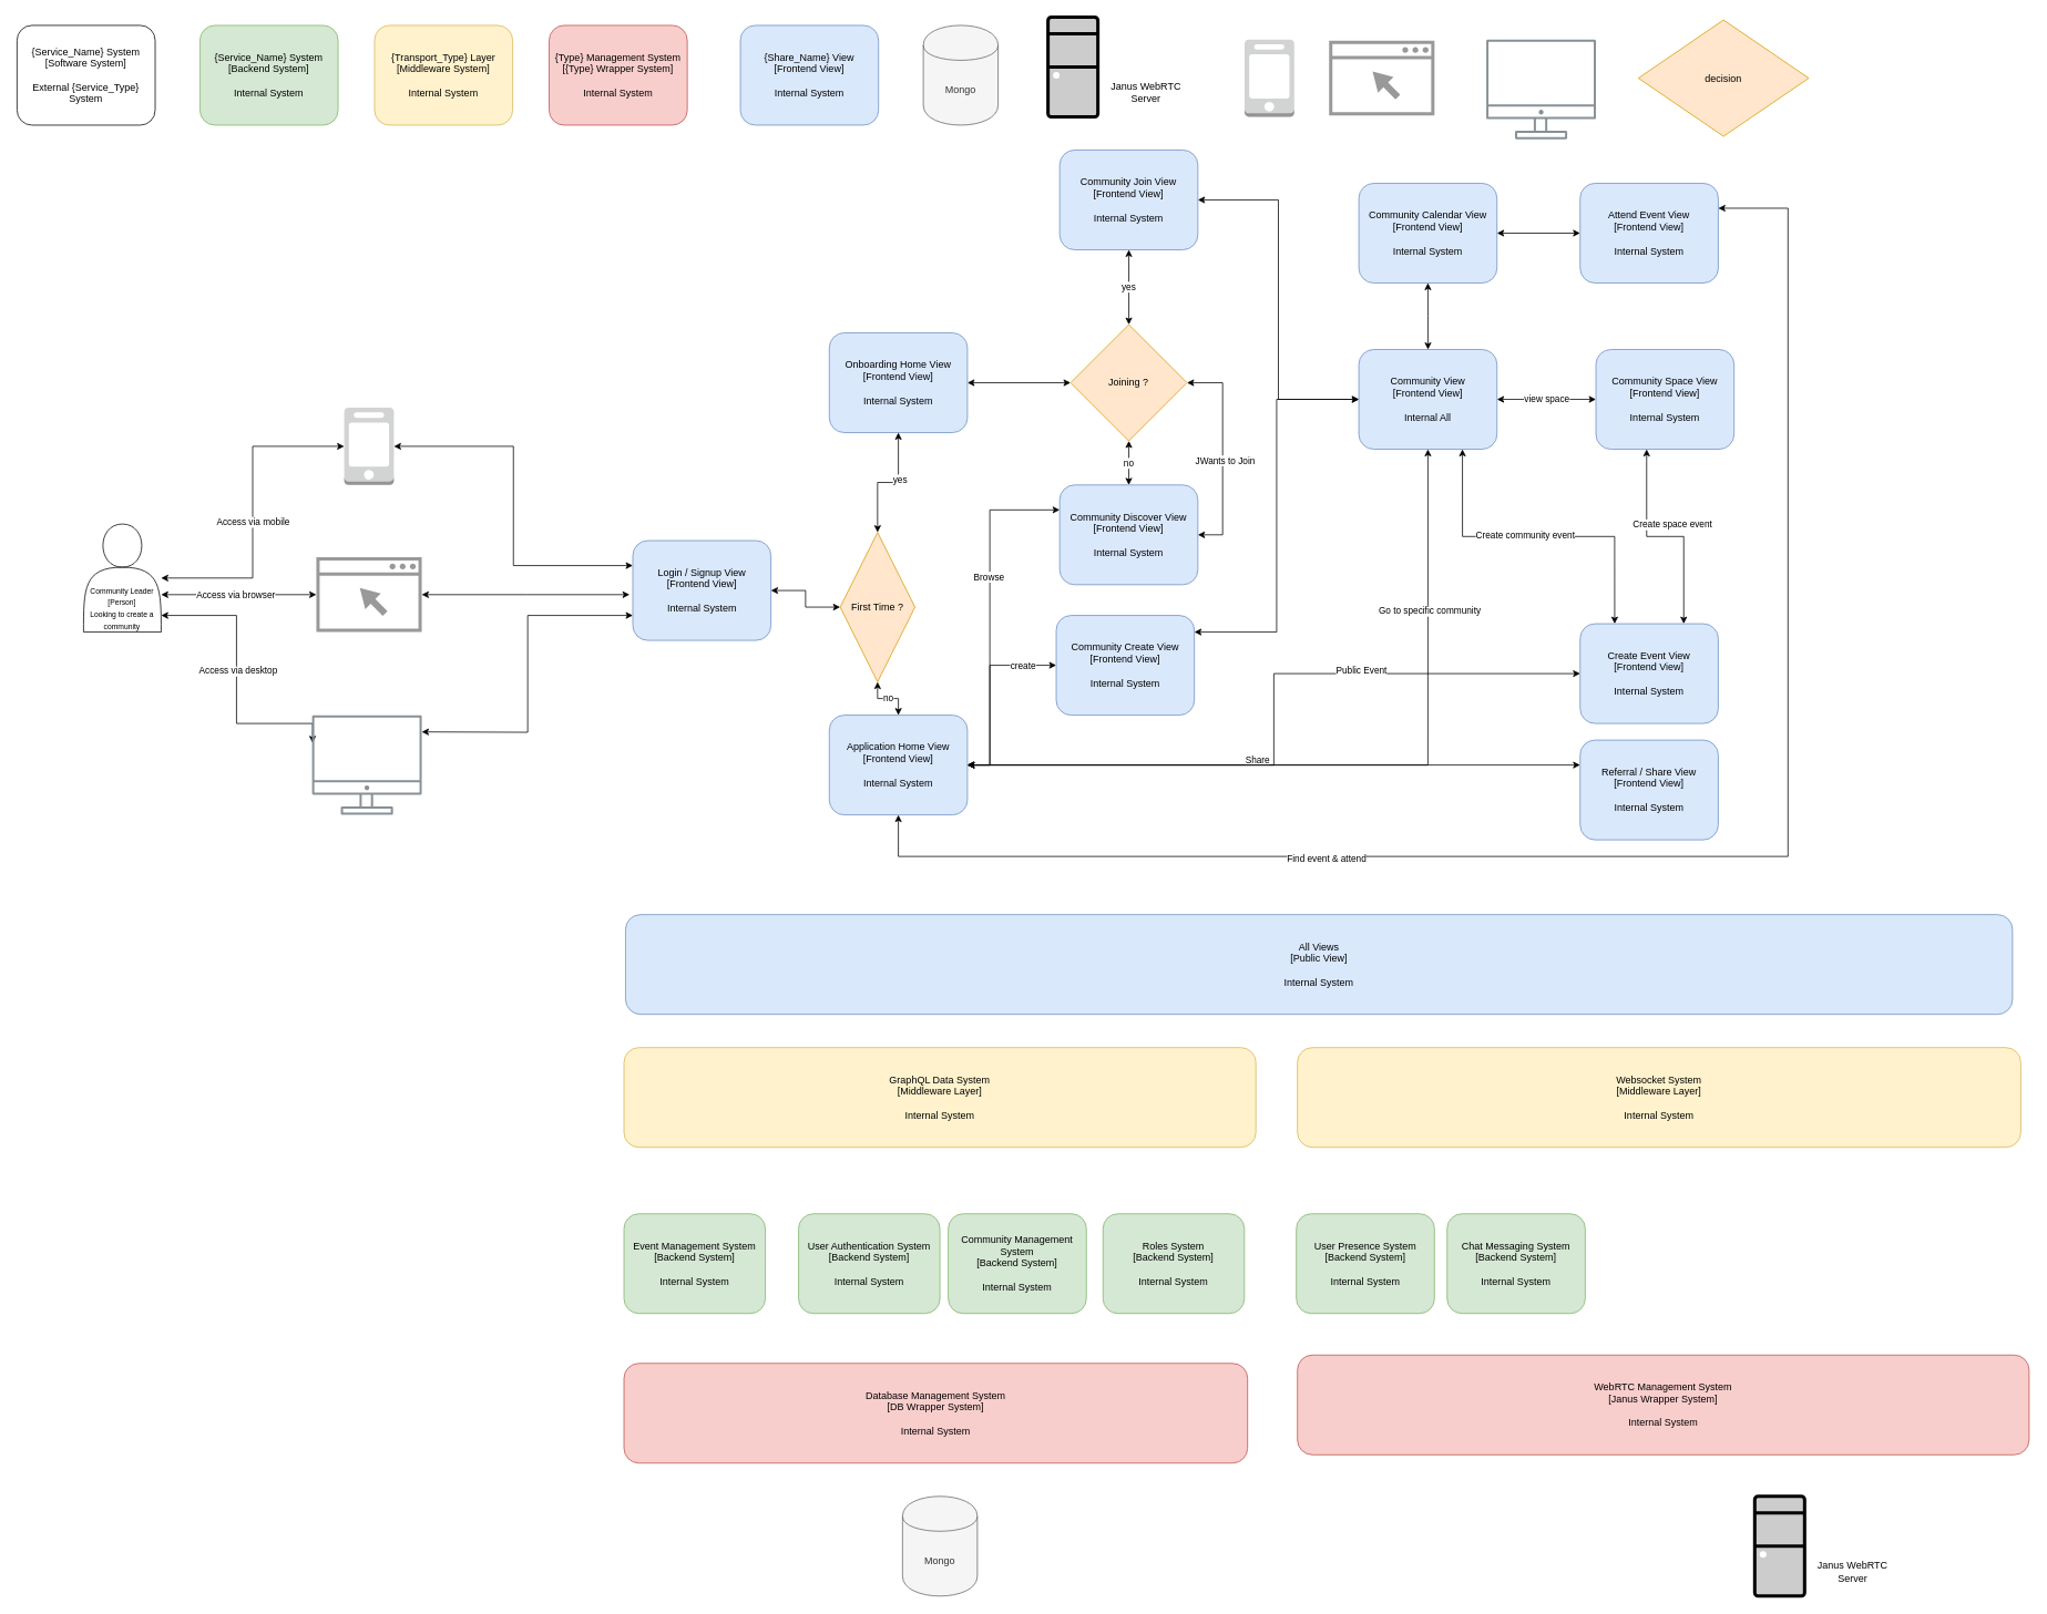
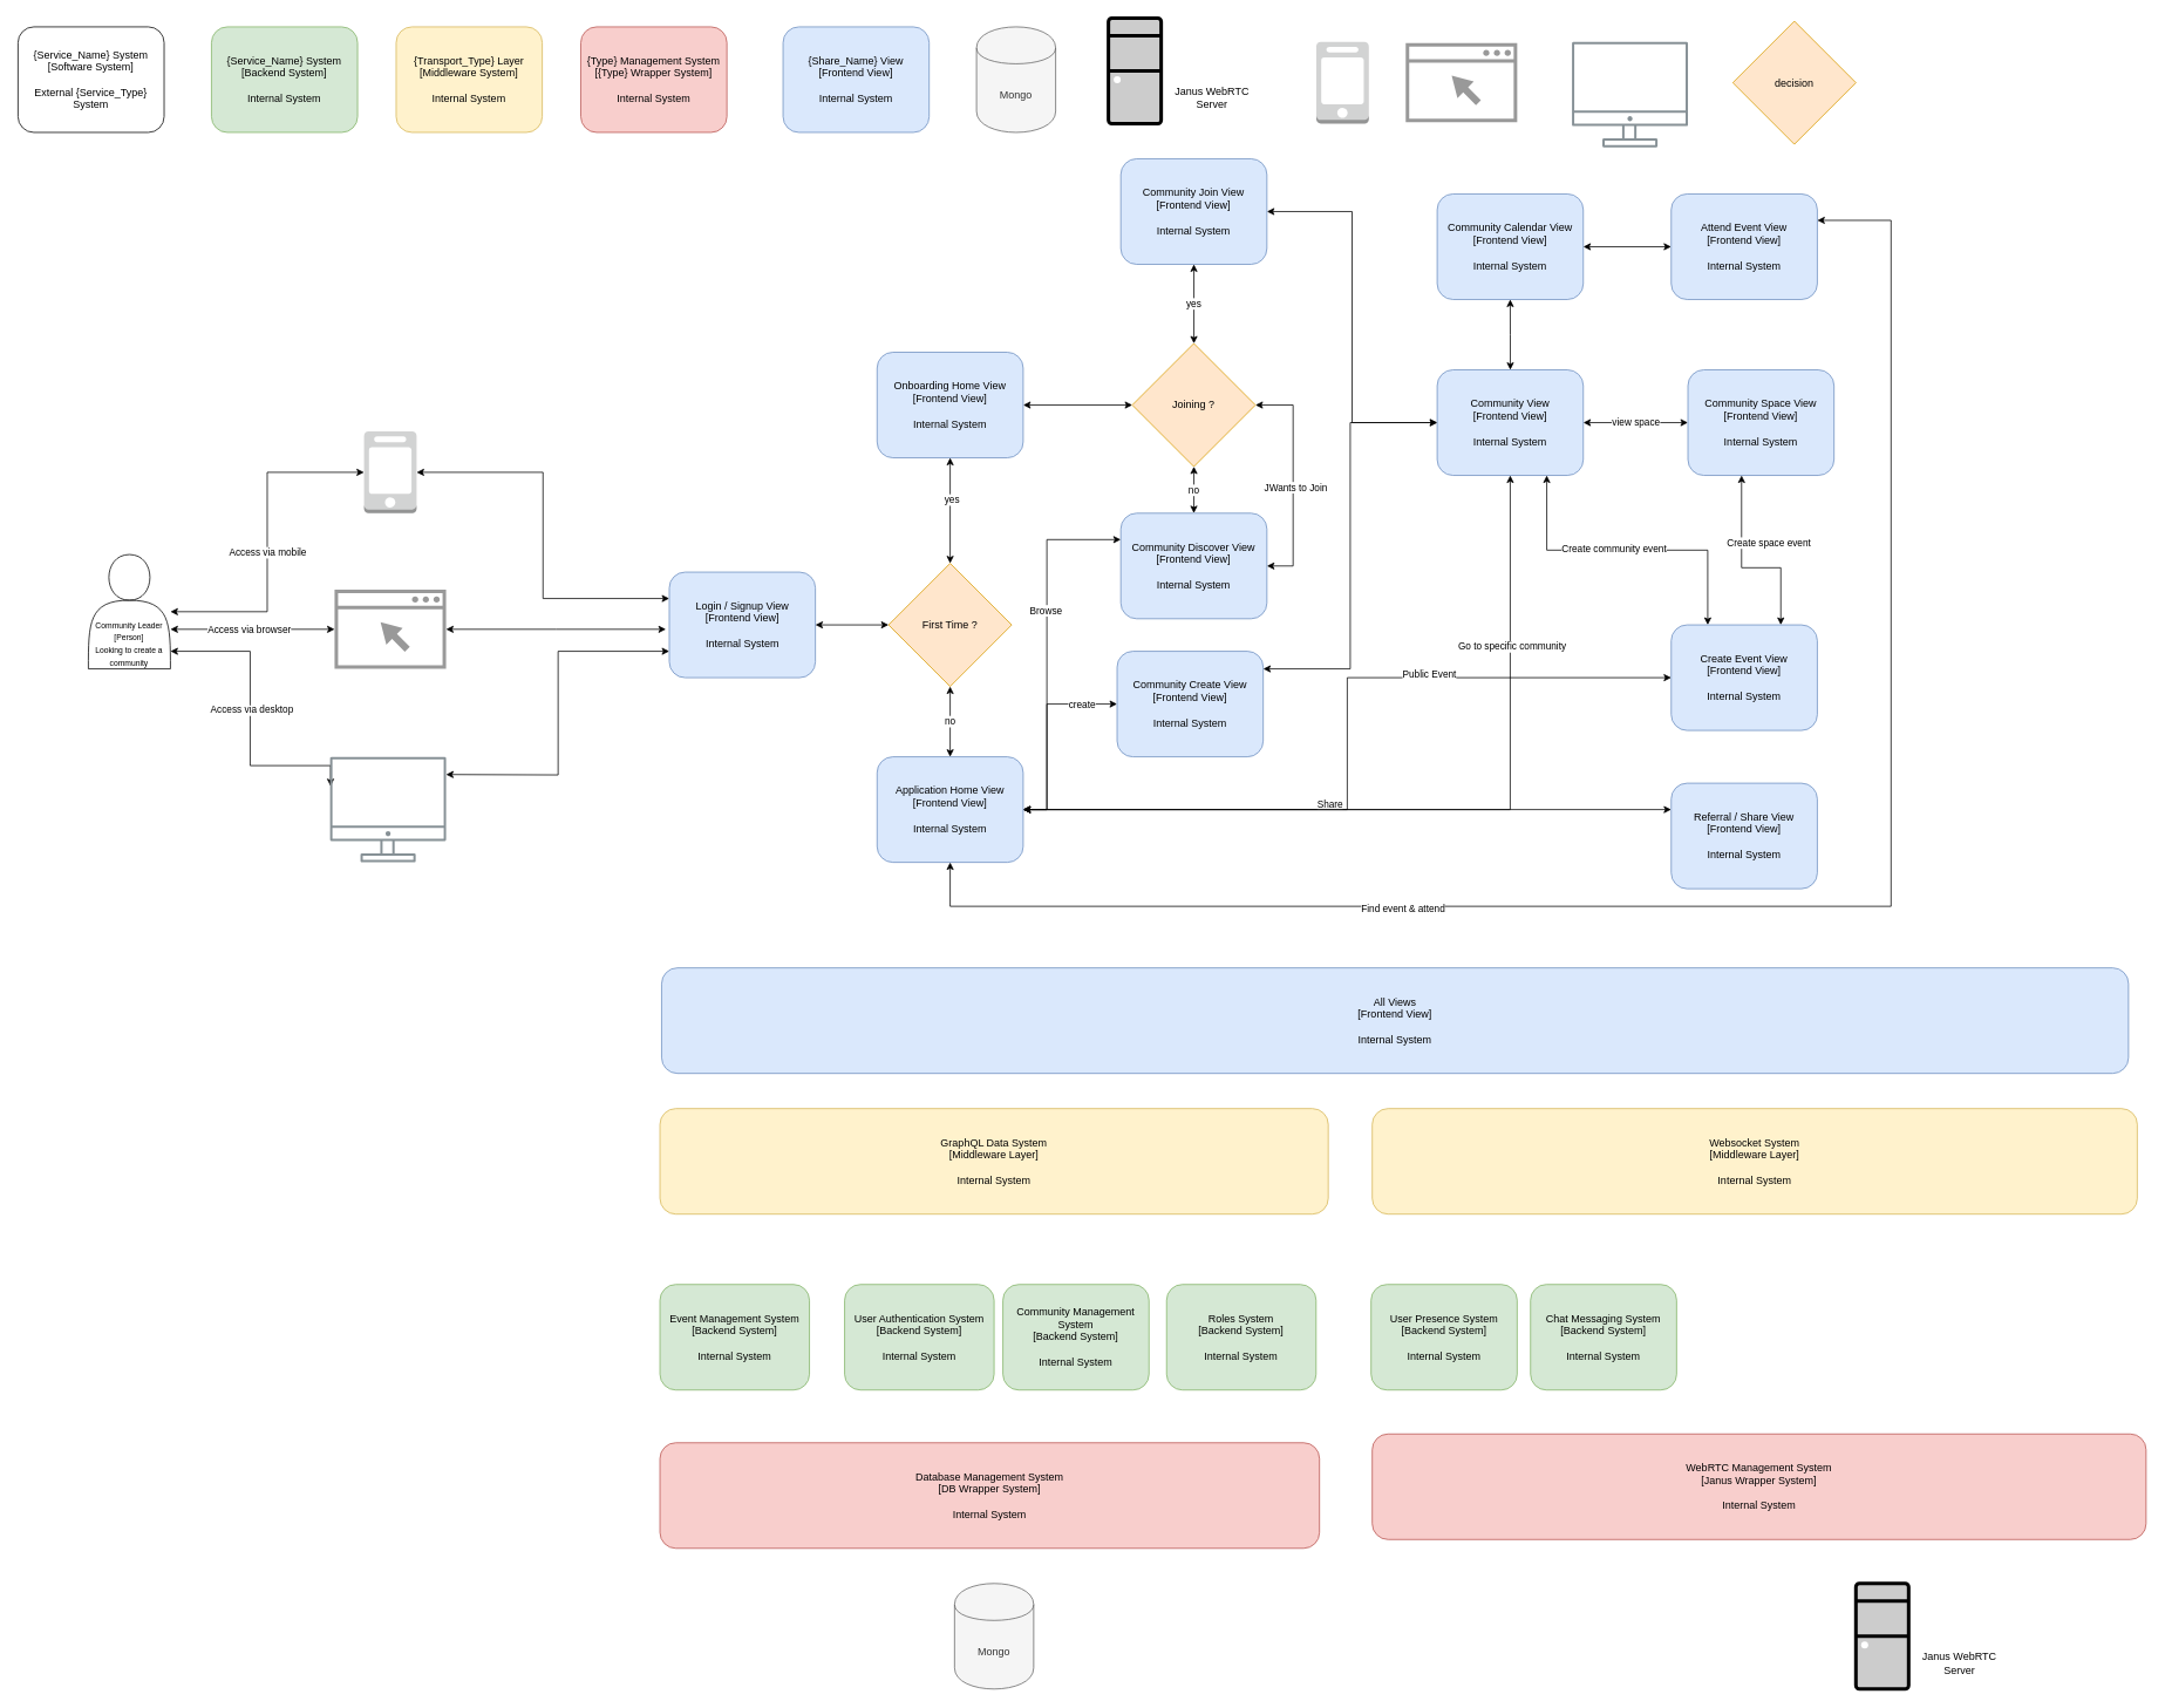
- <mxCell id="80" value="decision" style="rhombus;whiteSpace=wrap;html=1;strokeColor=#d79b00;strokeWidth=1;fillColor=#ffe6cc;" vertex="1" parent="1"><mxGeometry x="1970" y="23.5" width="205" height="140" as="geometry" /></mxCell>
+ <mxCell id="80" value="decision" style="rhombus;whiteSpace=wrap;html=1;strokeColor=#d79b00;strokeWidth=1;fillColor=#ffe6cc;" vertex="1" parent="1"><mxGeometry x="1970" y="23.5" width="140" height="140" as="geometry" /></mxCell>
- <mxCell id="51" value="Community View&lt;br&gt;[Frontend View]&lt;br&gt;&lt;br&gt;Internal All" style="rounded=1;whiteSpace=wrap;html=1;fillColor=#dae8fc;strokeColor=#6c8ebf;" vertex="1" parent="1"><mxGeometry x="1633.85" y="420" width="166.15" height="120" as="geometry" /></mxCell>
+ <mxCell id="51" value="Community View&lt;br&gt;[Frontend View]&lt;br&gt;&lt;br&gt;Internal System" style="rounded=1;whiteSpace=wrap;html=1;fillColor=#dae8fc;strokeColor=#6c8ebf;" vertex="1" parent="1"><mxGeometry x="1633.85" y="420" width="166.15" height="120" as="geometry" /></mxCell>
- <mxCell id="76" value="First Time ?" style="rhombus;whiteSpace=wrap;html=1;strokeColor=#d79b00;strokeWidth=1;fillColor=#ffe6cc;" vertex="1" parent="1"><mxGeometry x="1010" y="640" width="90" height="180" as="geometry" /></mxCell>
+ <mxCell id="76" value="First Time ?" style="rhombus;whiteSpace=wrap;html=1;strokeColor=#d79b00;strokeWidth=1;fillColor=#ffe6cc;" vertex="1" parent="1"><mxGeometry x="1010" y="640" width="140" height="140" as="geometry" /></mxCell>
- <mxCell id="70" value="Create Event View&lt;br&gt;[Frontend View]&lt;br&gt;&lt;br&gt;Internal System" style="rounded=1;whiteSpace=wrap;html=1;fillColor=#dae8fc;strokeColor=#6c8ebf;" vertex="1" parent="1"><mxGeometry x="1900" y="750" width="166.15" height="120" as="geometry" /></mxCell>
+ <mxCell id="70" value="Create Event View&lt;br&gt;[Frontend View]&lt;br&gt;&lt;br&gt;Internal System" style="rounded=1;whiteSpace=wrap;html=1;fillColor=#dae8fc;strokeColor=#6c8ebf;" vertex="1" parent="1"><mxGeometry x="1900" y="710" width="166.15" height="120" as="geometry" /></mxCell>
- <mxCell id="83" value="All Views&lt;br&gt;[Public View]&lt;br&gt;&lt;br&gt;Internal System" style="rounded=1;whiteSpace=wrap;html=1;fillColor=#dae8fc;strokeColor=#6c8ebf;" vertex="1" parent="1"><mxGeometry x="751.92" y="1100" width="1668.08" height="120" as="geometry" /></mxCell>
+ <mxCell id="83" value="All Views&lt;br&gt;[Frontend View]&lt;br&gt;&lt;br&gt;Internal System" style="rounded=1;whiteSpace=wrap;html=1;fillColor=#dae8fc;strokeColor=#6c8ebf;" vertex="1" parent="1"><mxGeometry x="751.92" y="1100" width="1668.08" height="120" as="geometry" /></mxCell>
